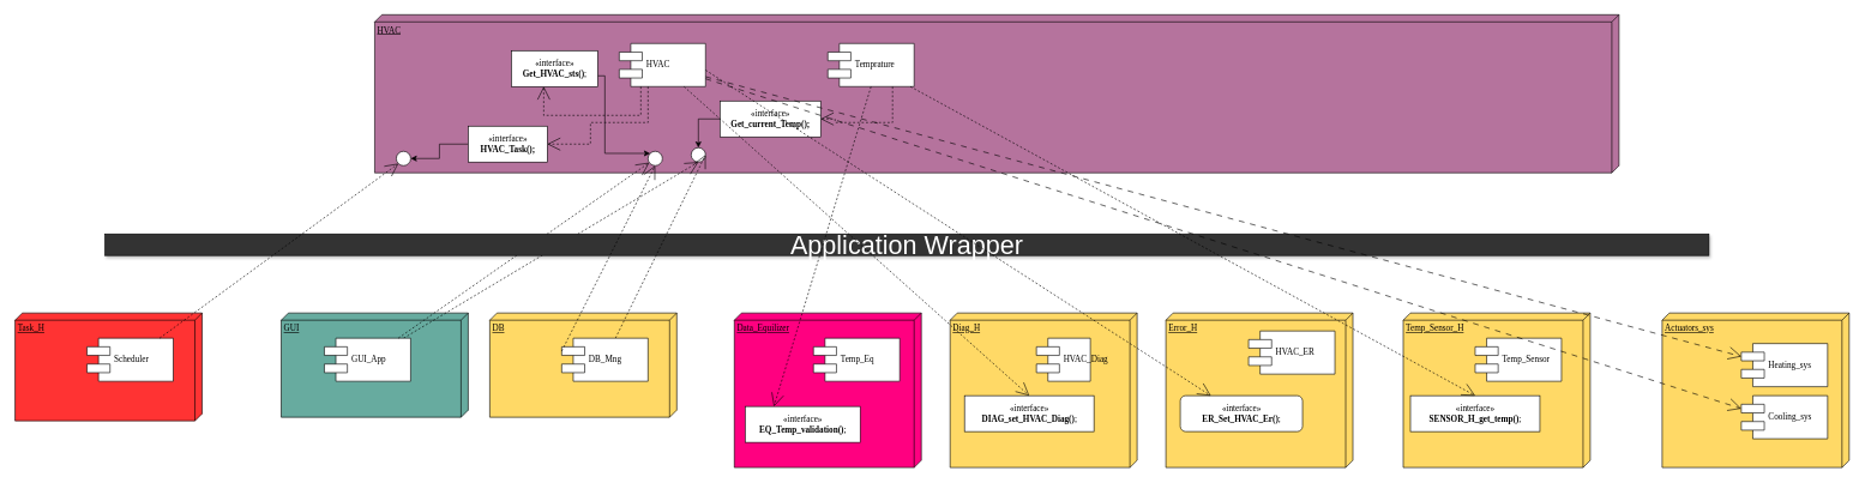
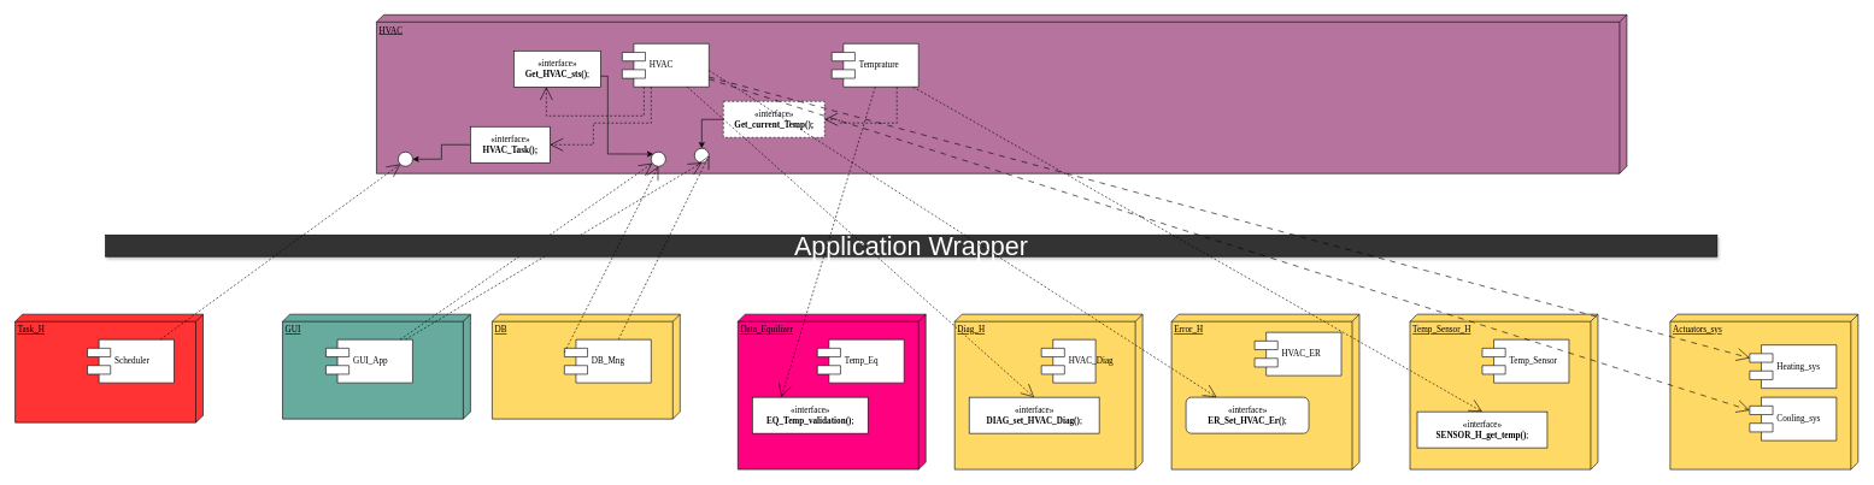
- <mxCell id="18" value="«interface»&lt;br&gt;&lt;b&gt;Get_current_Temp();&lt;/b&gt;" style="html=1;rounded=0;shadow=0;comic=0;labelBackgroundColor=none;strokeWidth=1;fontFamily=Verdana;fontSize=12;align=center;" parent="1" vertex="1"><mxGeometry x="1000" y="140" width="140" height="50" as="geometry" /></mxCell>
+ <mxCell id="18" value="«interface»&lt;br&gt;&lt;b&gt;Get_current_Temp();&lt;/b&gt;" style="html=1;rounded=0;shadow=0;comic=0;labelBackgroundColor=none;strokeWidth=1;fontFamily=Verdana;fontSize=12;align=center;dashed=1;" parent="1" vertex="1"><mxGeometry x="1000" y="140" width="140" height="50" as="geometry" /></mxCell>
- <mxCell id="40" value="«interface»&lt;br&gt;&lt;b&gt;SENSOR_H_get_temp()&lt;/b&gt;;" style="html=1;rounded=0;shadow=0;comic=0;labelBackgroundColor=none;strokeWidth=1;fontFamily=Verdana;fontSize=12;align=center;" parent="1" vertex="1"><mxGeometry x="1960" y="550" width="180" height="50" as="geometry" /></mxCell>
+ <mxCell id="40" value="«interface»&lt;br&gt;&lt;b&gt;SENSOR_H_get_temp()&lt;/b&gt;;" style="html=1;rounded=0;shadow=0;comic=0;labelBackgroundColor=none;strokeWidth=1;fontFamily=Verdana;fontSize=12;align=center;" parent="1" vertex="1"><mxGeometry x="1960" y="570" width="180" height="50" as="geometry" /></mxCell>
- <mxCell id="37" value="«interface»&lt;br&gt;&lt;b&gt;EQ_Temp_validation()&lt;/b&gt;;" style="html=1;rounded=0;shadow=0;comic=0;labelBackgroundColor=none;strokeWidth=1;fontFamily=Verdana;fontSize=12;align=center;" parent="1" vertex="1"><mxGeometry x="1035" y="565" width="160" height="50" as="geometry" /></mxCell>
+ <mxCell id="37" value="«interface»&lt;br&gt;&lt;b&gt;EQ_Temp_validation()&lt;/b&gt;;" style="html=1;rounded=0;shadow=0;comic=0;labelBackgroundColor=none;strokeWidth=1;fontFamily=Verdana;fontSize=12;align=center;" parent="1" vertex="1"><mxGeometry x="1040" y="550" width="160" height="50" as="geometry" /></mxCell>
